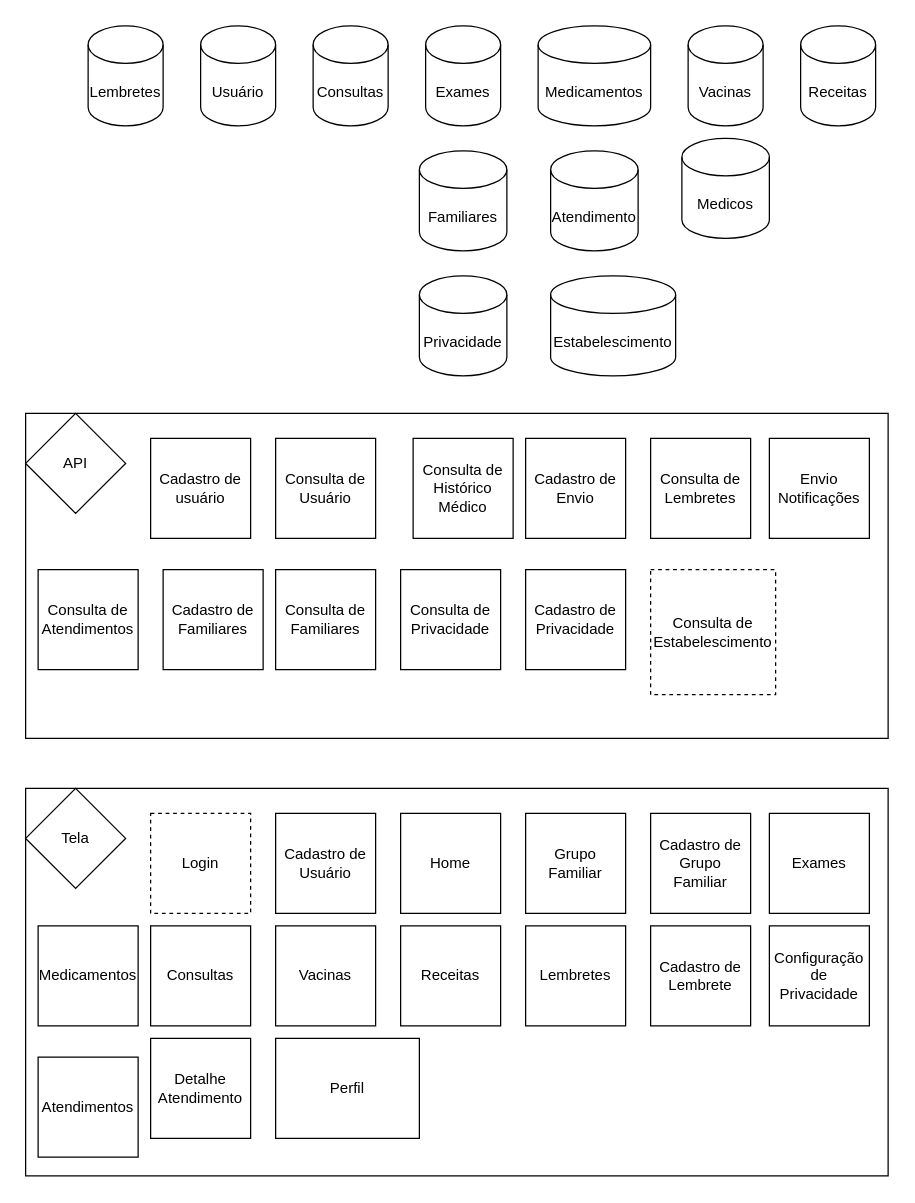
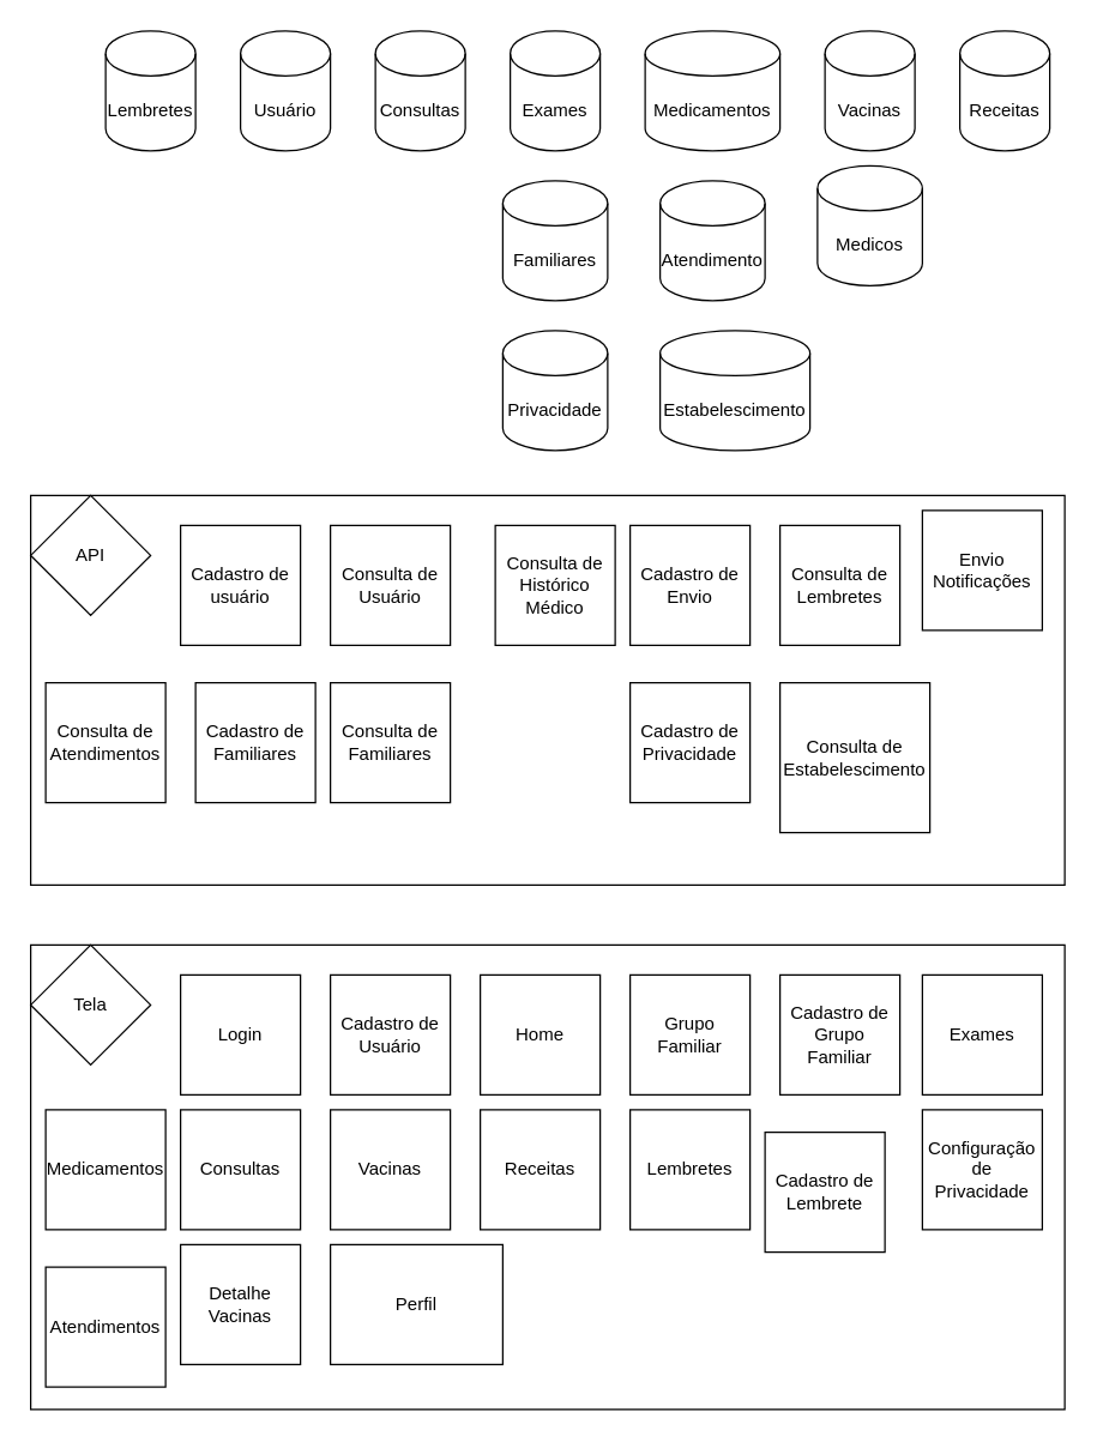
- <mxCell id="43" value="Envio Notificações" style="whiteSpace=wrap;html=1;aspect=fixed;" vertex="1" parent="1"><mxGeometry x="615" y="350" width="80" height="80" as="geometry" /></mxCell>
+ <mxCell id="43" value="Envio Notificações" style="whiteSpace=wrap;html=1;aspect=fixed;" vertex="1" parent="1"><mxGeometry x="615" y="340" width="80" height="80" as="geometry" /></mxCell>
- <mxCell id="23" value="Consulta de Privacidade" style="whiteSpace=wrap;html=1;aspect=fixed;" vertex="1" parent="1"><mxGeometry x="320" y="455" width="80" height="80" as="geometry" /></mxCell>
- <mxCell id="25" value="Consulta de Estabelescimento" style="whiteSpace=wrap;html=1;aspect=fixed;dashed=1;" vertex="1" parent="1"><mxGeometry x="520" y="455" width="100" height="100" as="geometry" /></mxCell>
+ <mxCell id="25" value="Consulta de Estabelescimento" style="whiteSpace=wrap;html=1;aspect=fixed;" vertex="1" parent="1"><mxGeometry x="520" y="455" width="100" height="100" as="geometry" /></mxCell>
- <mxCell id="28" value="Login" style="whiteSpace=wrap;html=1;aspect=fixed;dashed=1;" vertex="1" parent="1"><mxGeometry x="120" y="650" width="80" height="80" as="geometry" /></mxCell>
+ <mxCell id="28" value="Login" style="whiteSpace=wrap;html=1;aspect=fixed;" vertex="1" parent="1"><mxGeometry x="120" y="650" width="80" height="80" as="geometry" /></mxCell>
- <mxCell id="40" value="Cadastro de Lembrete" style="whiteSpace=wrap;html=1;aspect=fixed;" vertex="1" parent="1"><mxGeometry x="520" y="740" width="80" height="80" as="geometry" /></mxCell>
+ <mxCell id="40" value="Cadastro de Lembrete" style="whiteSpace=wrap;html=1;aspect=fixed;" vertex="1" parent="1"><mxGeometry x="510" y="755" width="80" height="80" as="geometry" /></mxCell>
- <mxCell id="45" value="Detalhe Atendimento" style="whiteSpace=wrap;html=1;aspect=fixed;" vertex="1" parent="1"><mxGeometry x="120" y="830" width="80" height="80" as="geometry" /></mxCell>
+ <mxCell id="45" value="Detalhe Vacinas" style="whiteSpace=wrap;html=1;aspect=fixed;" vertex="1" parent="1"><mxGeometry x="120" y="830" width="80" height="80" as="geometry" /></mxCell>
